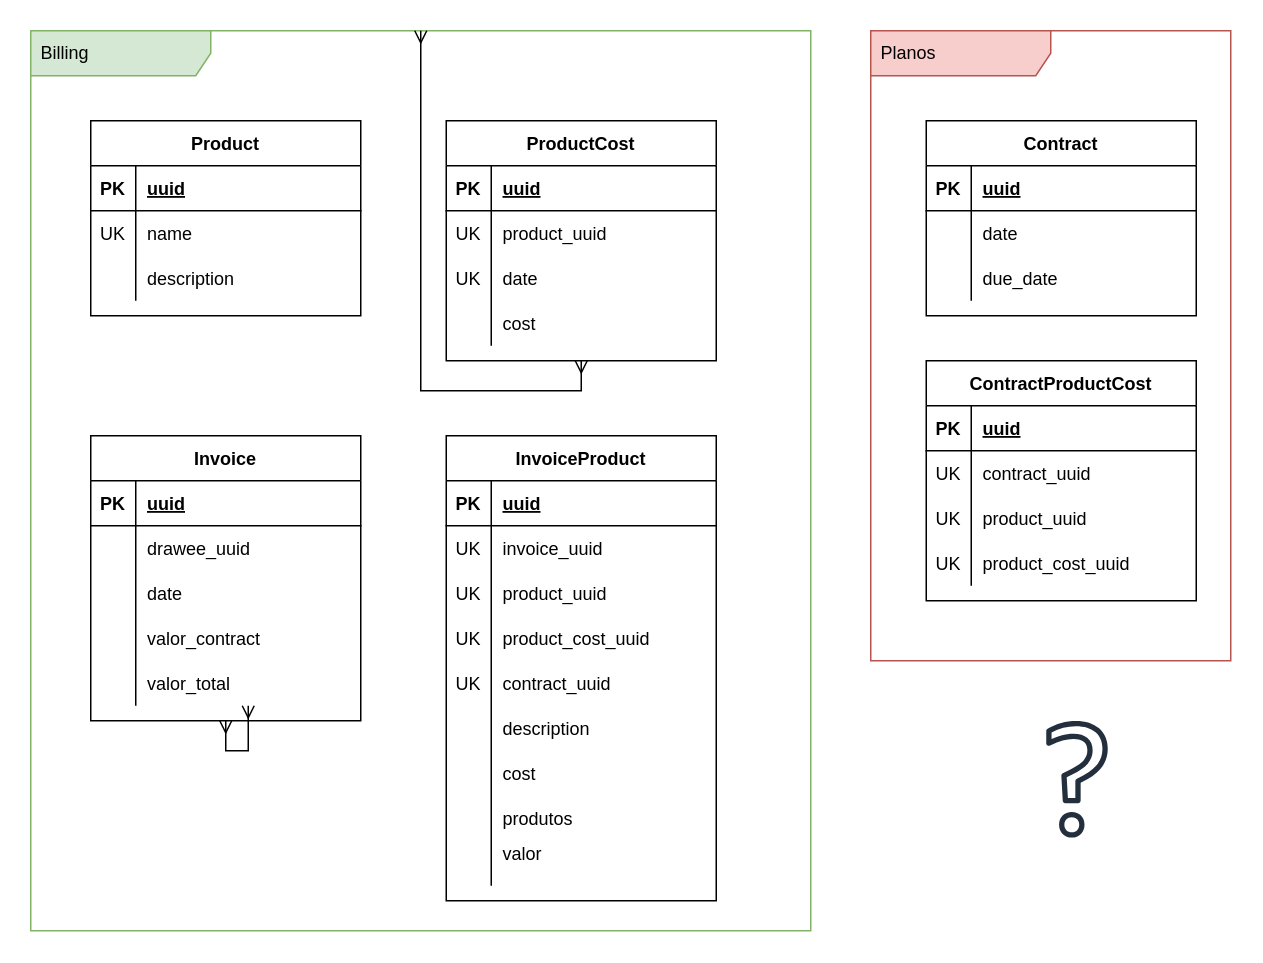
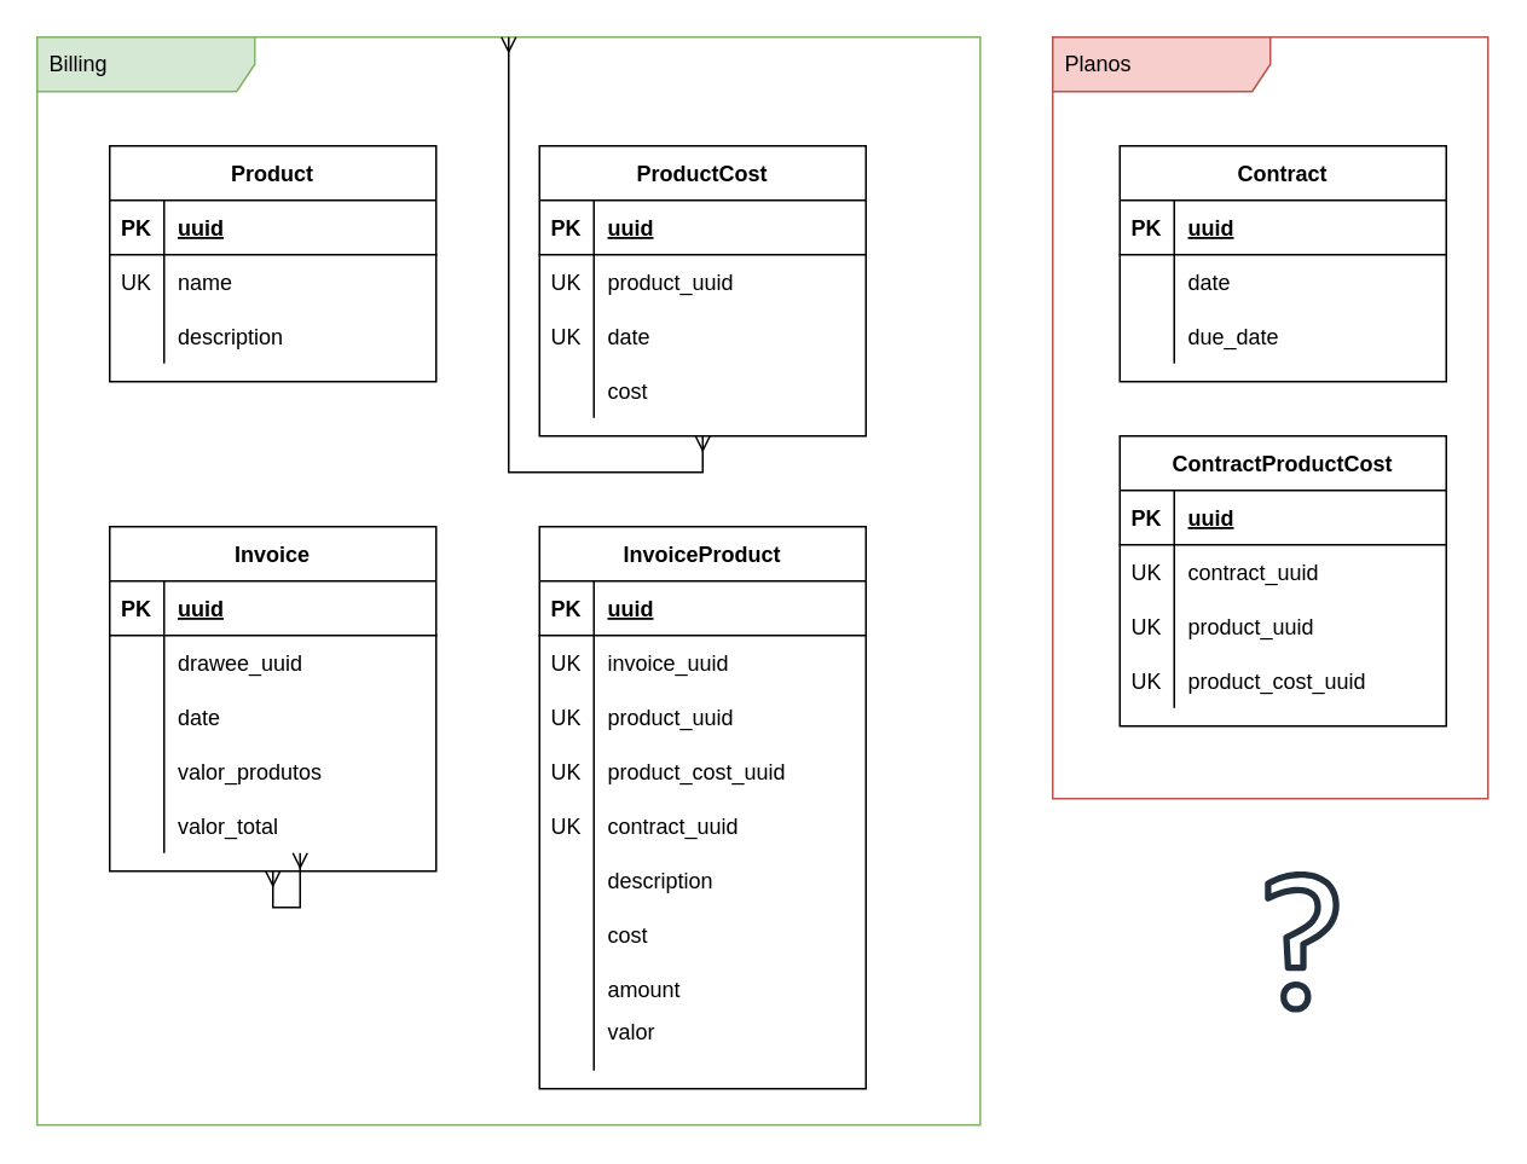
- <mxCell id="16" value="valor_contract" style="shape=partialRectangle;connectable=0;fillColor=none;top=0;left=0;bottom=0;right=0;align=left;spacingLeft=6;overflow=hidden;" parent="14" vertex="1"><mxGeometry x="30" width="150" height="30" as="geometry"><mxRectangle width="150" height="30" as="alternateBounds" /></mxGeometry></mxCell>
+ <mxCell id="16" value="valor_produtos" style="shape=partialRectangle;connectable=0;fillColor=none;top=0;left=0;bottom=0;right=0;align=left;spacingLeft=6;overflow=hidden;" parent="14" vertex="1"><mxGeometry x="30" width="150" height="30" as="geometry"><mxRectangle width="150" height="30" as="alternateBounds" /></mxGeometry></mxCell>
- <mxCell id="67" value="produtos" style="shape=partialRectangle;connectable=0;fillColor=none;top=0;left=0;bottom=0;right=0;align=left;spacingLeft=6;overflow=hidden;" vertex="1" parent="65"><mxGeometry x="30" width="150" height="30" as="geometry"><mxRectangle width="150" height="30" as="alternateBounds" /></mxGeometry></mxCell>
+ <mxCell id="67" value="amount" style="shape=partialRectangle;connectable=0;fillColor=none;top=0;left=0;bottom=0;right=0;align=left;spacingLeft=6;overflow=hidden;" vertex="1" parent="65"><mxGeometry x="30" width="150" height="30" as="geometry"><mxRectangle width="150" height="30" as="alternateBounds" /></mxGeometry></mxCell>
